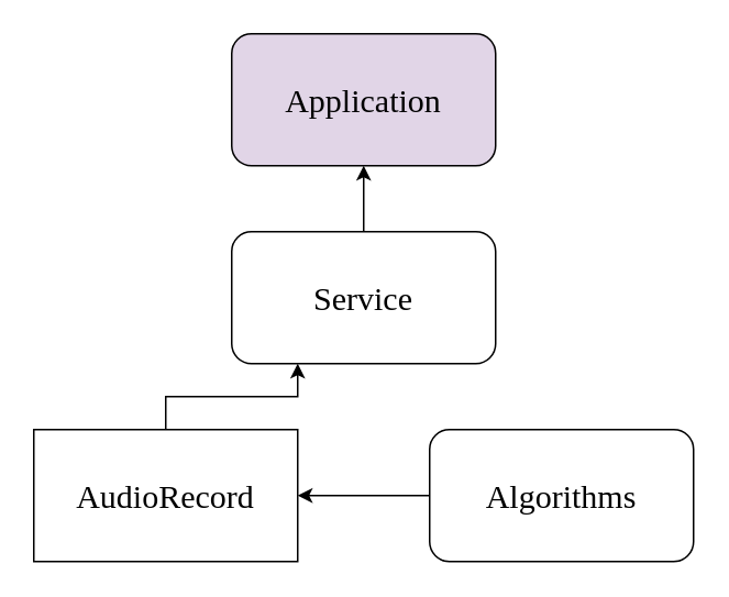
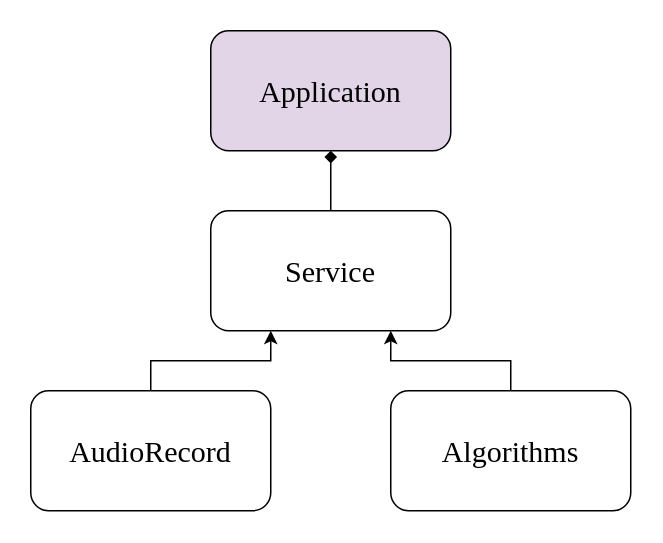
- <mxCell id="2" style="edgeStyle=orthogonalEdgeStyle;rounded=0;hachureGap=4;orthogonalLoop=1;jettySize=auto;html=1;entryX=0.5;entryY=1;entryDx=0;entryDy=0;fontFamily=Architects Daughter;fontSource=https%3A%2F%2Ffonts.googleapis.com%2Fcss%3Ffamily%3DArchitects%2BDaughter;fontSize=16;" edge="1" parent="1" source="3" target="6"><mxGeometry relative="1" as="geometry" /></mxCell>
+ <mxCell id="2" style="edgeStyle=orthogonalEdgeStyle;rounded=0;hachureGap=4;orthogonalLoop=1;jettySize=auto;html=1;entryX=0.5;entryY=1;entryDx=0;entryDy=0;fontFamily=Architects Daughter;fontSource=https%3A%2F%2Ffonts.googleapis.com%2Fcss%3Ffamily%3DArchitects%2BDaughter;fontSize=16;endArrow=diamond;" edge="1" parent="1" source="3" target="6"><mxGeometry relative="1" as="geometry" /></mxCell>
- <mxCell id="5" value="&lt;font face=&quot;Times New Roman&quot;&gt;AudioRecord&lt;/font&gt;" style="whiteSpace=wrap;html=1;hachureGap=4;fontFamily=Architects Daughter;fontSource=https%3A%2F%2Ffonts.googleapis.com%2Fcss%3Ffamily%3DArchitects%2BDaughter;fontSize=20;shadow=0;glass=0;rounded=0;" vertex="1" parent="1"><mxGeometry x="20" y="260" width="160" height="80" as="geometry" /></mxCell>
+ <mxCell id="5" value="&lt;font face=&quot;Times New Roman&quot;&gt;AudioRecord&lt;/font&gt;" style="rounded=1;whiteSpace=wrap;html=1;hachureGap=4;fontFamily=Architects Daughter;fontSource=https%3A%2F%2Ffonts.googleapis.com%2Fcss%3Ffamily%3DArchitects%2BDaughter;fontSize=20;shadow=0;glass=0;" vertex="1" parent="1"><mxGeometry x="20" y="260" width="160" height="80" as="geometry" /></mxCell>
- <mxCell id="7" style="edgeStyle=orthogonalEdgeStyle;rounded=0;hachureGap=4;orthogonalLoop=1;jettySize=auto;html=1;fontFamily=Architects Daughter;fontSource=https%3A%2F%2Ffonts.googleapis.com%2Fcss%3Ffamily%3DArchitects%2BDaughter;fontSize=16;" edge="1" parent="1" source="8" target="5"><mxGeometry relative="1" as="geometry" /></mxCell>
+ <mxCell id="7" style="edgeStyle=orthogonalEdgeStyle;rounded=0;hachureGap=4;orthogonalLoop=1;jettySize=auto;html=1;entryX=0.75;entryY=1;entryDx=0;entryDy=0;fontFamily=Architects Daughter;fontSource=https%3A%2F%2Ffonts.googleapis.com%2Fcss%3Ffamily%3DArchitects%2BDaughter;fontSize=16;" edge="1" parent="1" source="8" target="3"><mxGeometry relative="1" as="geometry" /></mxCell>
